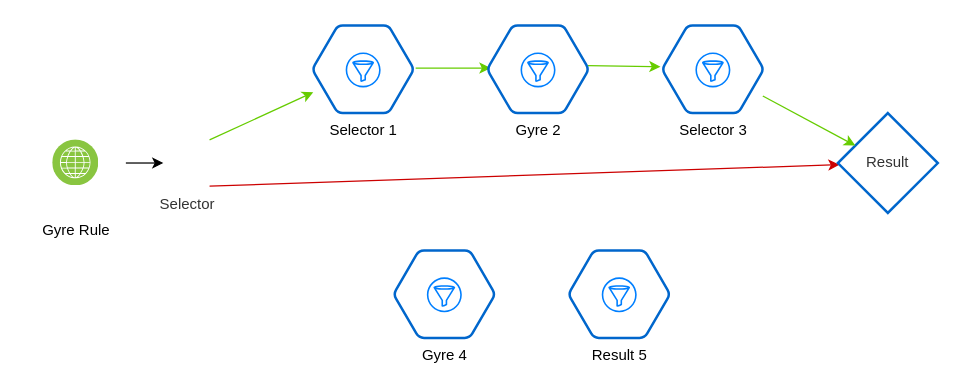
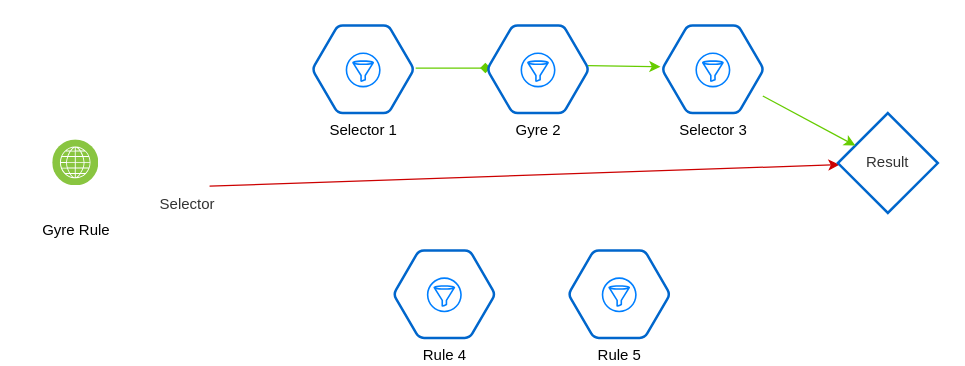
- <mxCell id="13" value="" style="endArrow=classic;html=1;exitX=1.026;exitY=0.486;exitDx=0;exitDy=0;exitPerimeter=0;entryX=0.025;entryY=0.486;entryDx=0;entryDy=0;entryPerimeter=0;strokeColor=#66CC00;" edge="1" parent="1" source="33" target="20"><mxGeometry width="50" height="50" relative="1" as="geometry"><mxPoint x="360" y="110" as="sourcePoint" /><mxPoint x="430" y="160" as="targetPoint" /></mxGeometry></mxCell>
+ <mxCell id="13" value="" style="endArrow=diamond;html=1;exitX=1.026;exitY=0.486;exitDx=0;exitDy=0;exitPerimeter=0;entryX=0.025;entryY=0.486;entryDx=0;entryDy=0;entryPerimeter=0;strokeColor=#66CC00;" edge="1" parent="1" source="33" target="20"><mxGeometry width="50" height="50" relative="1" as="geometry"><mxPoint x="360" y="110" as="sourcePoint" /><mxPoint x="430" y="160" as="targetPoint" /></mxGeometry></mxCell>
- <mxCell id="17" value="" style="endArrow=classic;html=1;fontColor=#66FF66;exitX=1;exitY=0;exitDx=0;exitDy=0;strokeColor=#66CC00;" edge="1" parent="1" source="15" target="33"><mxGeometry width="50" height="50" relative="1" as="geometry"><mxPoint x="160" y="380" as="sourcePoint" /><mxPoint x="210" y="330" as="targetPoint" /></mxGeometry></mxCell>
- <mxCell id="16" value="" style="endArrow=classic;html=1;fontColor=#66FF66;exitX=1;exitY=0.5;exitDx=0;exitDy=0;entryX=0;entryY=0.5;entryDx=0;entryDy=0;" edge="1" parent="1" source="4" target="15"><mxGeometry width="50" height="50" relative="1" as="geometry"><mxPoint x="110" y="360" as="sourcePoint" /><mxPoint x="160" y="310" as="targetPoint" /></mxGeometry></mxCell>
- <mxCell id="11" value="Gyre 4" style="shape=mxgraph.gcp.extras.blue_hexagon;html=1;verticalLabelPosition=bottom;verticalAlign=top;align=center;fillColor=#FFFFFF;strokeWidth=2;strokeColor=#0066CC;" vertex="1" parent="10"><mxGeometry width="79.91" height="70" as="geometry" /></mxCell>
+ <mxCell id="11" value="Rule 4" style="shape=mxgraph.gcp.extras.blue_hexagon;html=1;verticalLabelPosition=bottom;verticalAlign=top;align=center;fillColor=#FFFFFF;strokeWidth=2;strokeColor=#0066CC;" vertex="1" parent="10"><mxGeometry width="79.91" height="70" as="geometry" /></mxCell>
- <mxCell id="8" value="Result 5" style="shape=mxgraph.gcp.extras.blue_hexagon;html=1;verticalLabelPosition=bottom;verticalAlign=top;align=center;fillColor=#FFFFFF;strokeWidth=2;strokeColor=#0066CC;" vertex="1" parent="7"><mxGeometry width="79.91" height="70" as="geometry" /></mxCell>
+ <mxCell id="8" value="Rule 5" style="shape=mxgraph.gcp.extras.blue_hexagon;html=1;verticalLabelPosition=bottom;verticalAlign=top;align=center;fillColor=#FFFFFF;strokeWidth=2;strokeColor=#0066CC;" vertex="1" parent="7"><mxGeometry width="79.91" height="70" as="geometry" /></mxCell>
